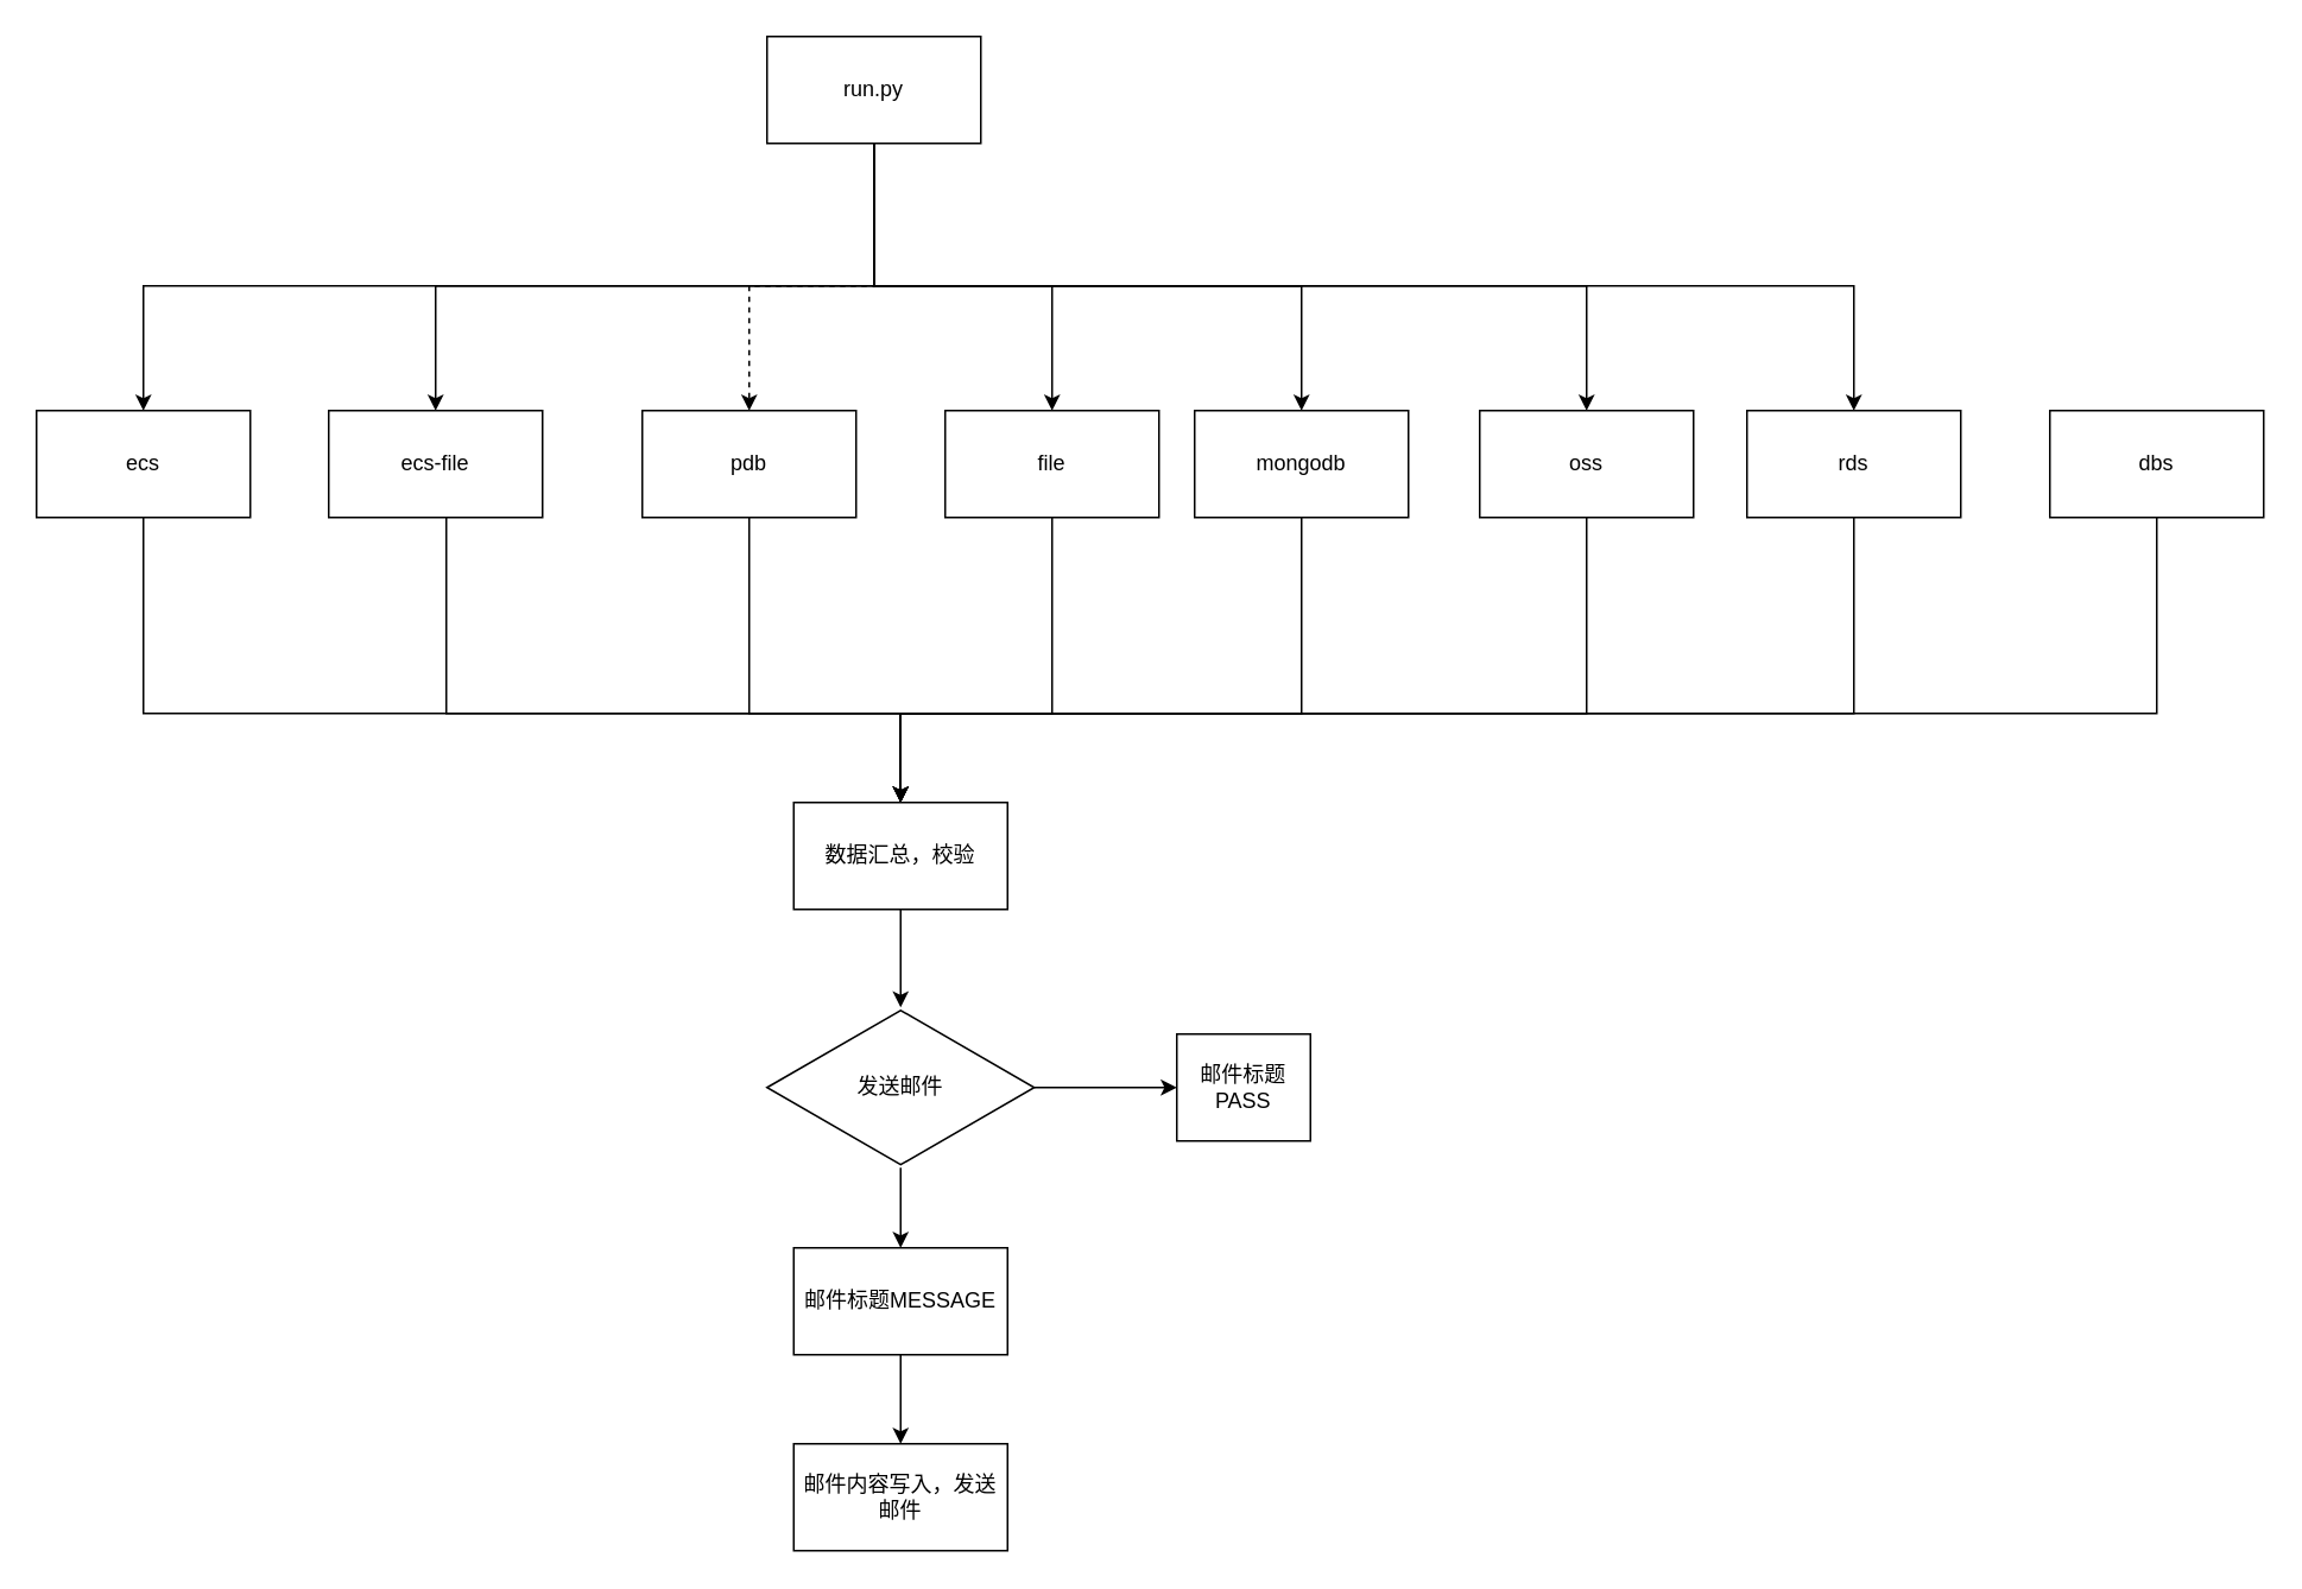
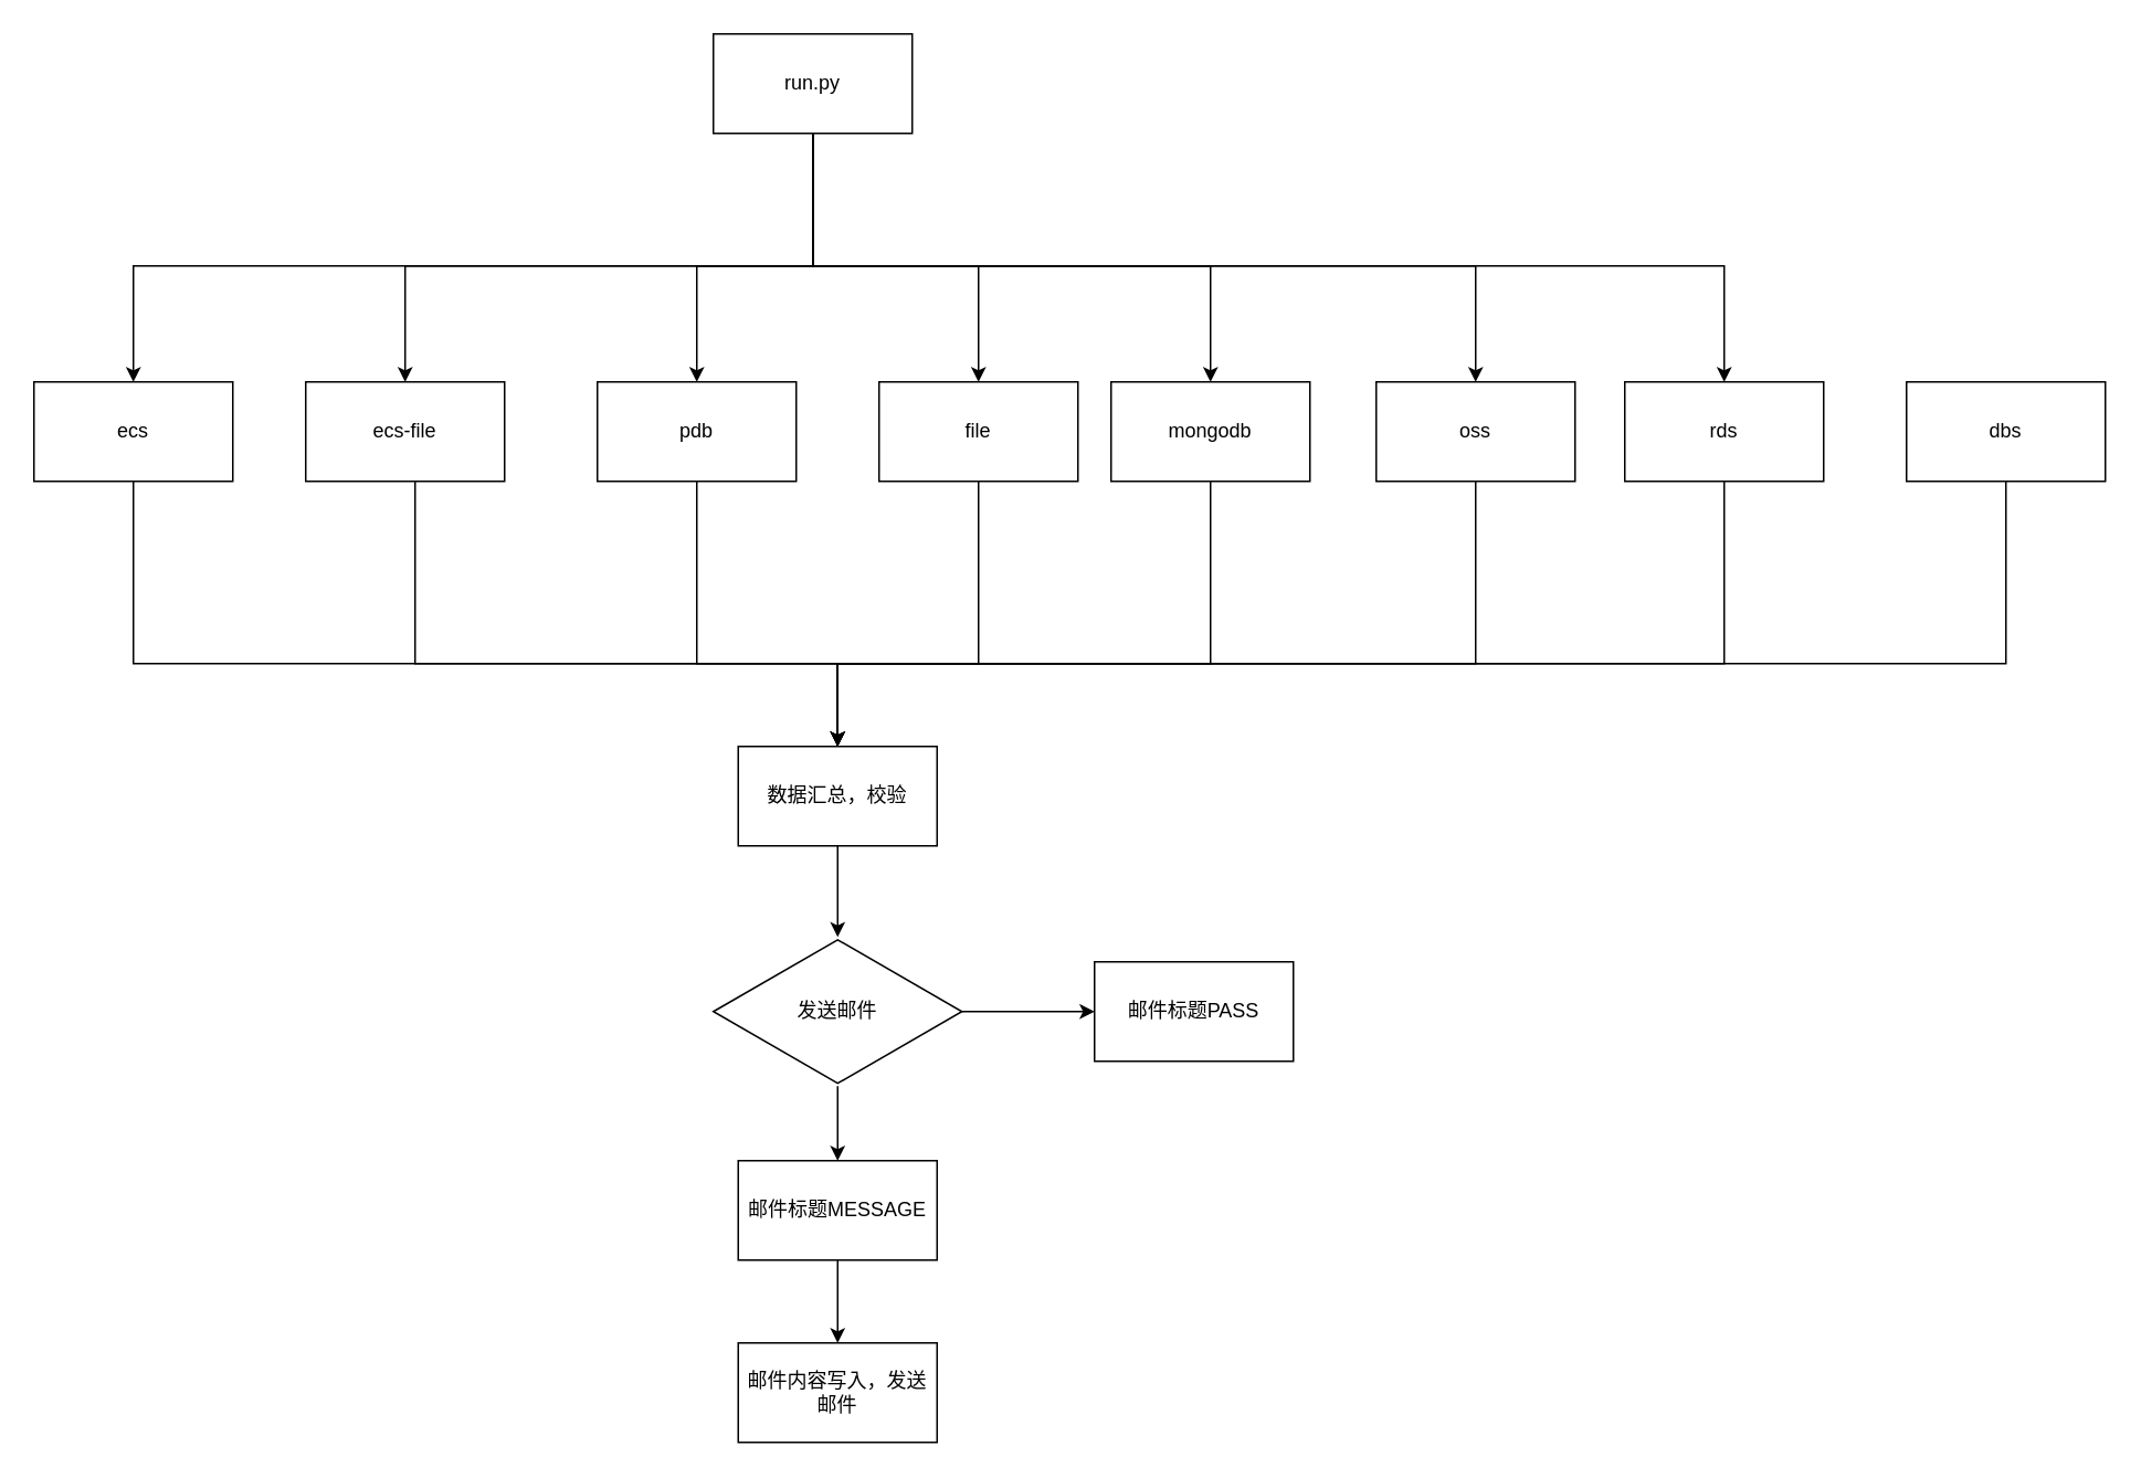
- <mxCell id="4" style="edgeStyle=orthogonalEdgeStyle;rounded=0;orthogonalLoop=1;jettySize=auto;html=1;dashed=1;" parent="1" source="9" target="15" edge="1"><mxGeometry relative="1" as="geometry"><Array as="points"><mxPoint x="490" y="160" /><mxPoint x="420" y="160" /></Array></mxGeometry></mxCell>
+ <mxCell id="4" style="edgeStyle=orthogonalEdgeStyle;rounded=0;orthogonalLoop=1;jettySize=auto;html=1;" parent="1" source="9" target="15" edge="1"><mxGeometry relative="1" as="geometry"><Array as="points"><mxPoint x="490" y="160" /><mxPoint x="420" y="160" /></Array></mxGeometry></mxCell>
- <mxCell id="27" value="邮件标题PASS" style="rounded=0;whiteSpace=wrap;html=1;" parent="1" vertex="1"><mxGeometry x="660" y="580" width="75" height="60" as="geometry" /></mxCell>
+ <mxCell id="27" value="邮件标题PASS" style="rounded=0;whiteSpace=wrap;html=1;" parent="1" vertex="1"><mxGeometry x="660" y="580" width="120" height="60" as="geometry" /></mxCell>
